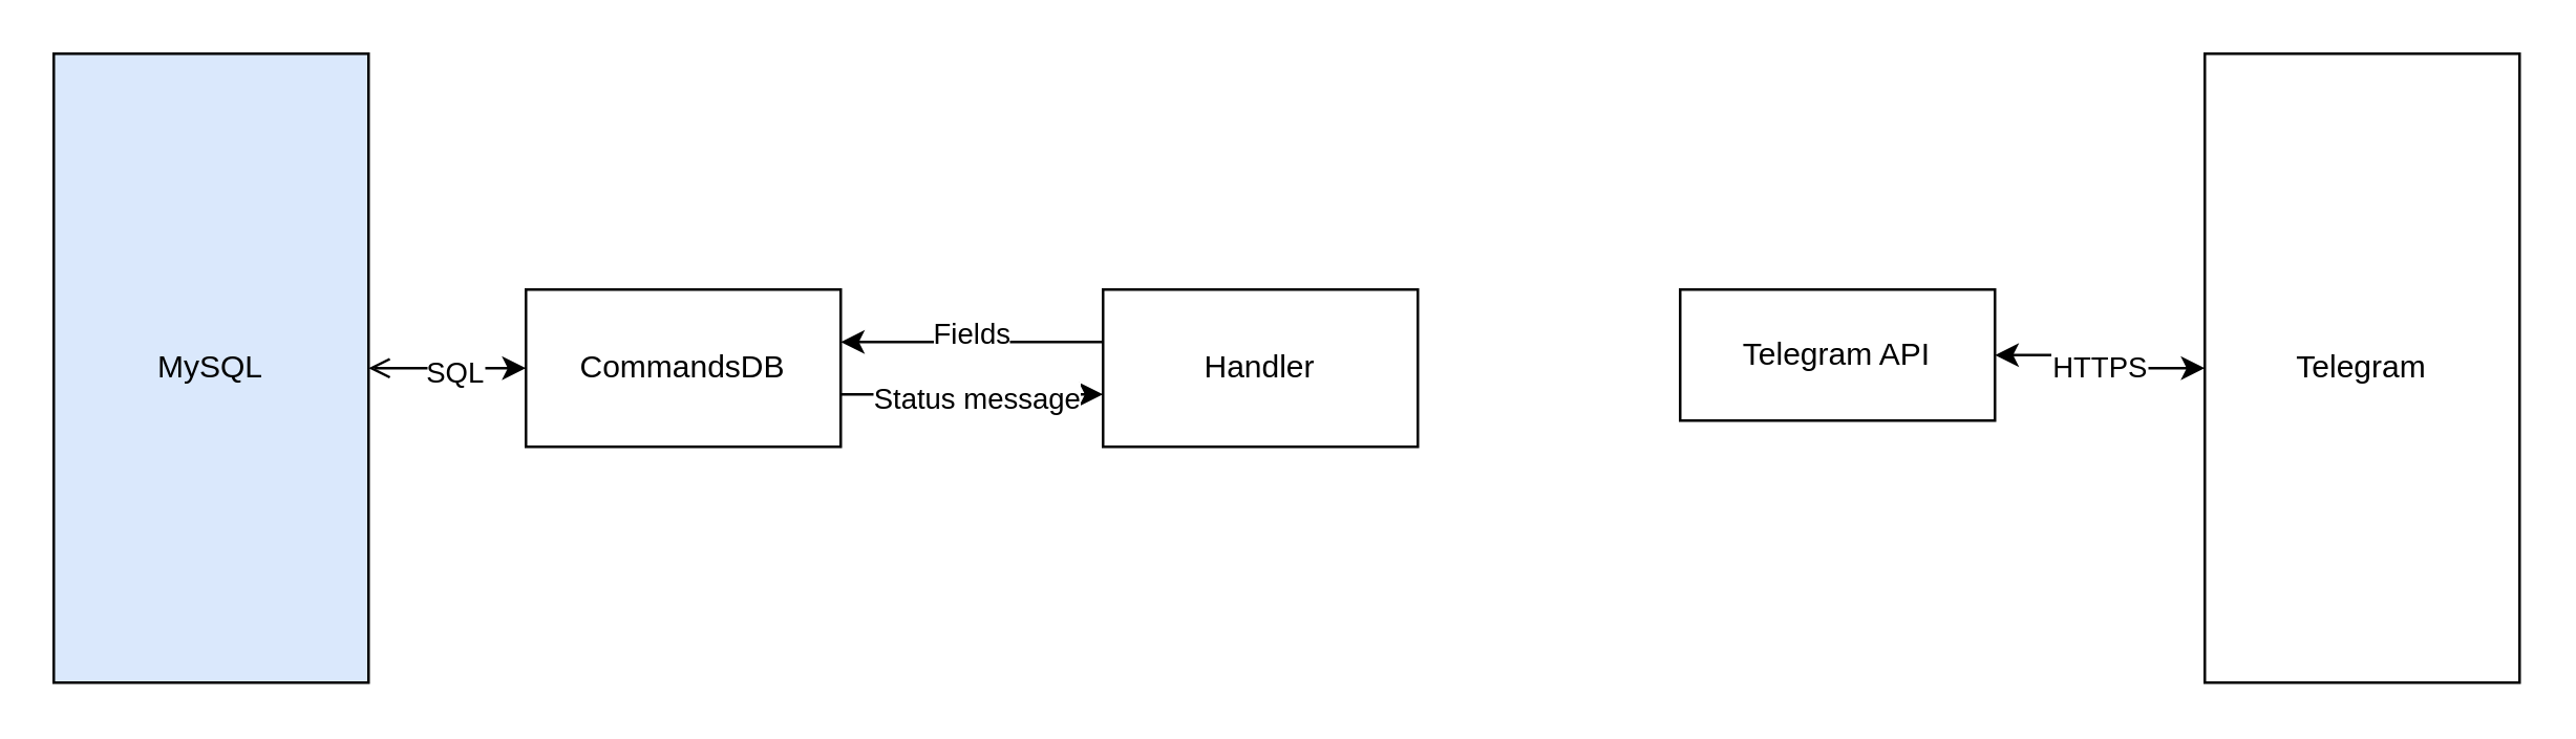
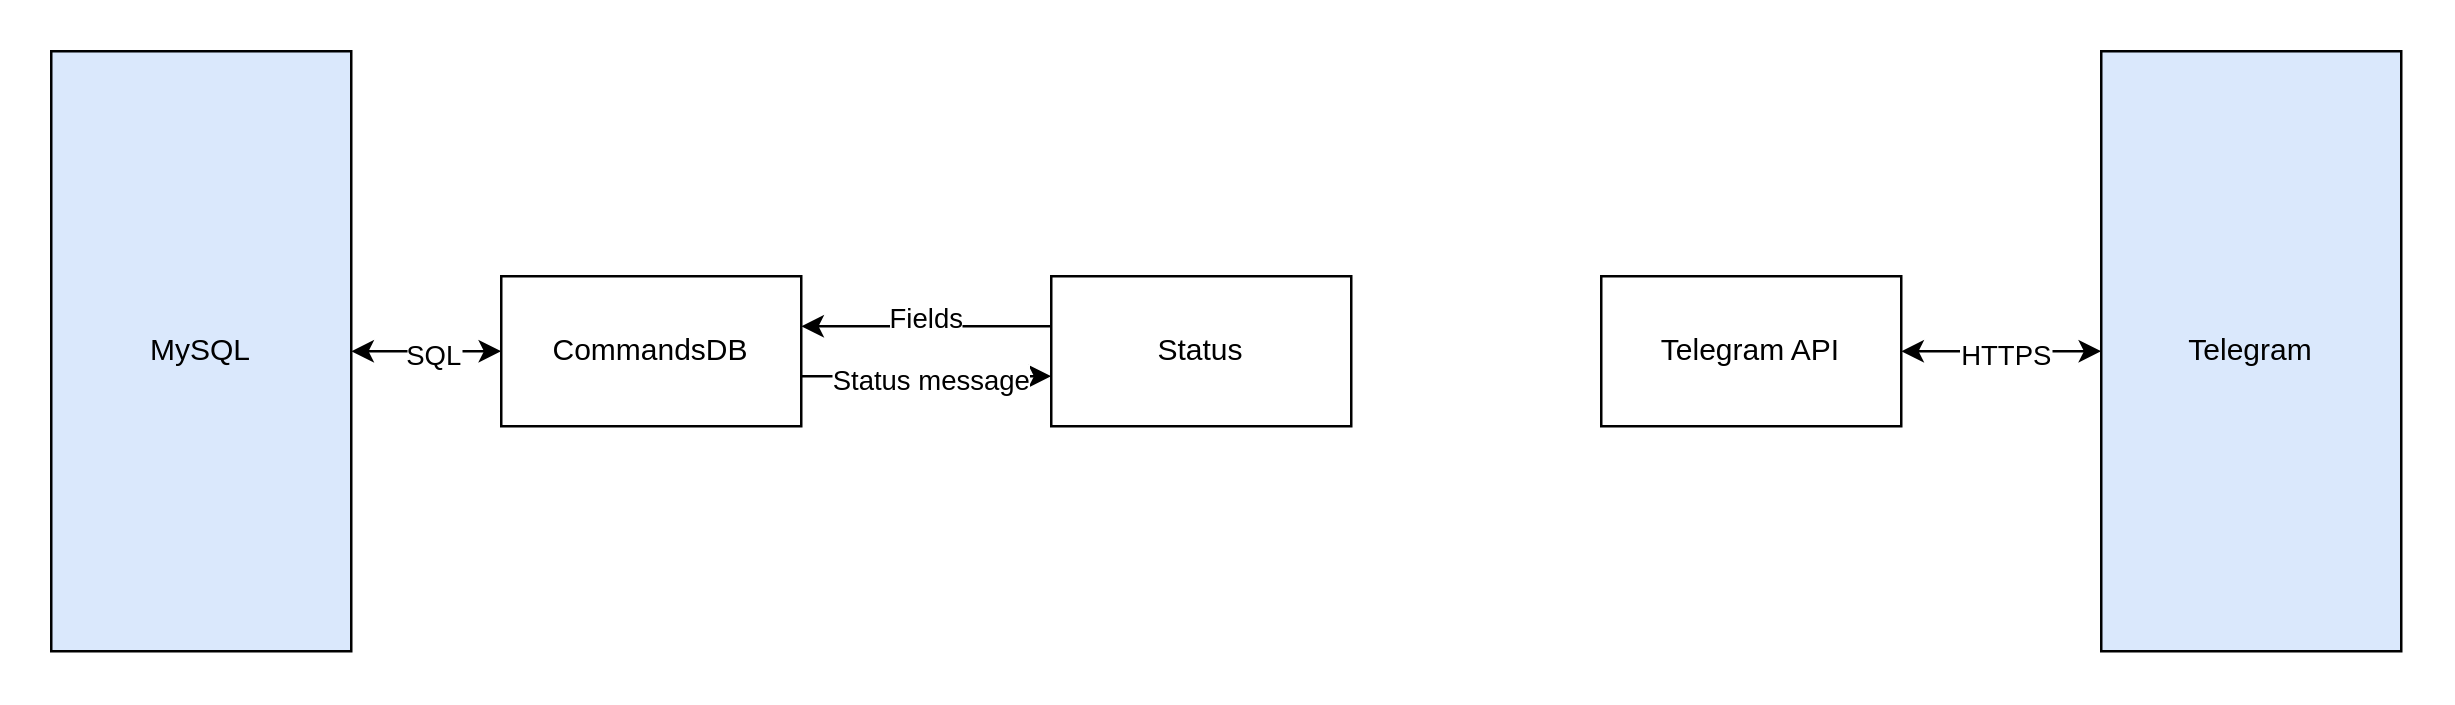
- <mxCell id="2" value="Telegram API" style="rounded=0;whiteSpace=wrap;html=1;" parent="1" vertex="1"><mxGeometry x="640" y="110" width="120" height="50" as="geometry" /></mxCell>
+ <mxCell id="2" value="Telegram API" style="rounded=0;whiteSpace=wrap;html=1;" parent="1" vertex="1"><mxGeometry x="640" y="110" width="120" height="60" as="geometry" /></mxCell>
- <mxCell id="7" style="edgeStyle=orthogonalEdgeStyle;rounded=0;orthogonalLoop=1;jettySize=auto;html=1;startArrow=classic;startFill=1;endArrow=open;" parent="1" source="11" target="3" edge="1"><mxGeometry relative="1" as="geometry"><mxPoint x="120" y="145" as="targetPoint" /></mxGeometry></mxCell>
+ <mxCell id="7" style="edgeStyle=orthogonalEdgeStyle;rounded=0;orthogonalLoop=1;jettySize=auto;html=1;startArrow=classic;startFill=1;" parent="1" source="11" target="3" edge="1"><mxGeometry relative="1" as="geometry"><mxPoint x="120" y="145" as="targetPoint" /></mxGeometry></mxCell>
- <mxCell id="14" value="Handler" style="rounded=0;whiteSpace=wrap;html=1;" parent="1" vertex="1"><mxGeometry x="420" y="110" width="120" height="60" as="geometry" /></mxCell>
+ <mxCell id="14" value="Status" style="rounded=0;whiteSpace=wrap;html=1;" parent="1" vertex="1"><mxGeometry x="420" y="110" width="120" height="60" as="geometry" /></mxCell>
- <mxCell id="6" value="Telegram" style="rounded=0;whiteSpace=wrap;html=1;" parent="1" vertex="1"><mxGeometry x="840" y="20" width="120" height="240" as="geometry" /></mxCell>
+ <mxCell id="6" value="Telegram" style="rounded=0;whiteSpace=wrap;html=1;fillColor=#dae8fc;" parent="1" vertex="1"><mxGeometry x="840" y="20" width="120" height="240" as="geometry" /></mxCell>
